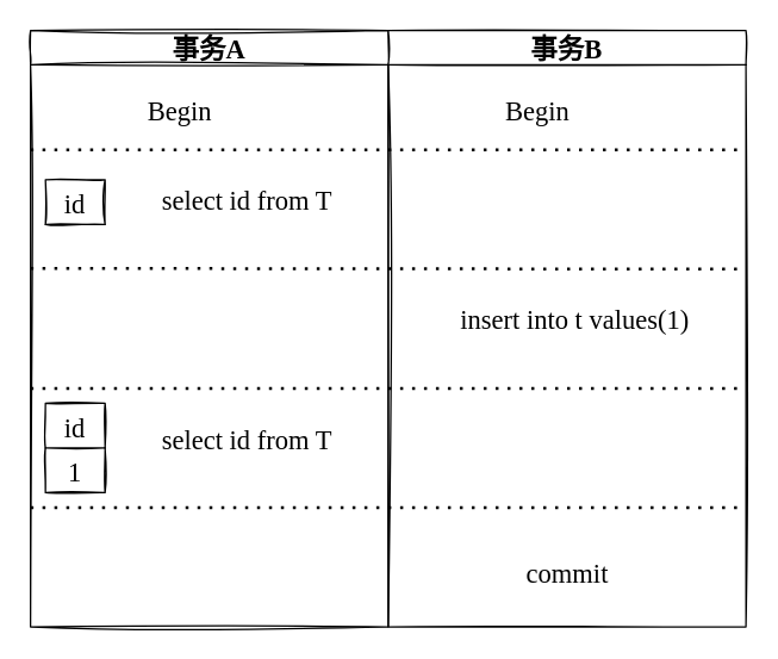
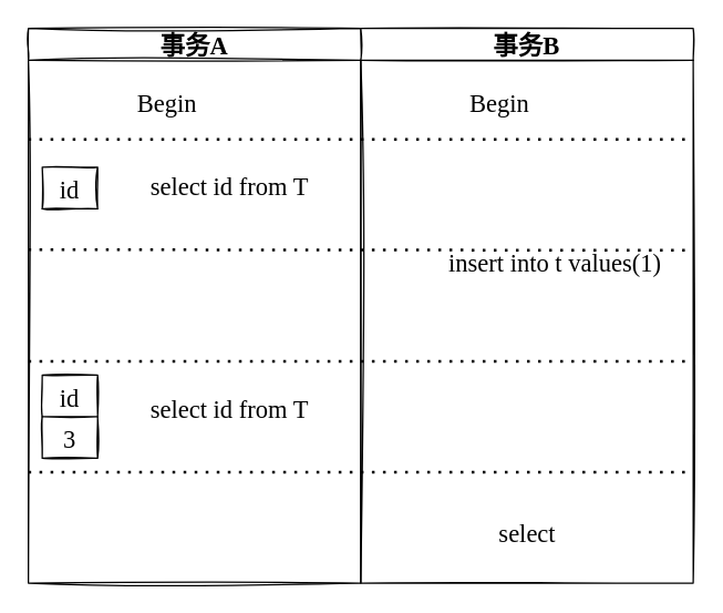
- <mxCell id="12" value="insert into t values(1)" style="text;html=1;align=center;verticalAlign=middle;resizable=0;points=[];autosize=1;strokeColor=none;fillColor=none;fontFamily=Long Cang;fontSize=18;fontSource=https%3A%2F%2Ffonts.googleapis.com%2Fcss%3Ffamily%3DLong%2BCang;" vertex="1" parent="10"><mxGeometry x="45" y="180" width="160" height="30" as="geometry" /></mxCell>
+ <mxCell id="12" value="insert into t values(1)" style="text;html=1;align=center;verticalAlign=middle;resizable=0;points=[];autosize=1;strokeColor=none;fillColor=none;fontFamily=Long Cang;fontSize=18;fontSource=https%3A%2F%2Ffonts.googleapis.com%2Fcss%3Ffamily%3DLong%2BCang;" vertex="1" parent="10"><mxGeometry x="60" y="155" width="160" height="30" as="geometry" /></mxCell>
- <mxCell id="9" value="1" style="text;strokeColor=none;fillColor=none;align=center;verticalAlign=middle;spacingLeft=4;spacingRight=4;overflow=hidden;points=[[0,0.5],[1,0.5]];portConstraint=eastwest;rotatable=0;sketch=1;fontFamily=Long Cang;fontSize=18;fontSource=https%3A%2F%2Ffonts.googleapis.com%2Fcss%3Ffamily%3DLong%2BCang;" vertex="1" parent="8"><mxGeometry y="30" width="40" height="30" as="geometry" /></mxCell>
+ <mxCell id="9" value="3" style="text;strokeColor=none;fillColor=none;align=center;verticalAlign=middle;spacingLeft=4;spacingRight=4;overflow=hidden;points=[[0,0.5],[1,0.5]];portConstraint=eastwest;rotatable=0;sketch=1;fontFamily=Long Cang;fontSize=18;fontSource=https%3A%2F%2Ffonts.googleapis.com%2Fcss%3Ffamily%3DLong%2BCang;" vertex="1" parent="8"><mxGeometry y="30" width="40" height="30" as="geometry" /></mxCell>
- <mxCell id="14" value="commit" style="text;html=1;align=center;verticalAlign=middle;resizable=0;points=[];autosize=1;strokeColor=none;fillColor=none;fontFamily=Long Cang;fontSize=18;fontSource=https%3A%2F%2Ffonts.googleapis.com%2Fcss%3Ffamily%3DLong%2BCang;" vertex="1" parent="10"><mxGeometry x="90" y="350" width="60" height="30" as="geometry" /></mxCell>
+ <mxCell id="14" value="select" style="text;html=1;align=center;verticalAlign=middle;resizable=0;points=[];autosize=1;strokeColor=none;fillColor=none;fontFamily=Long Cang;fontSize=18;fontSource=https%3A%2F%2Ffonts.googleapis.com%2Fcss%3Ffamily%3DLong%2BCang;" vertex="1" parent="10"><mxGeometry x="90" y="350" width="60" height="30" as="geometry" /></mxCell>
